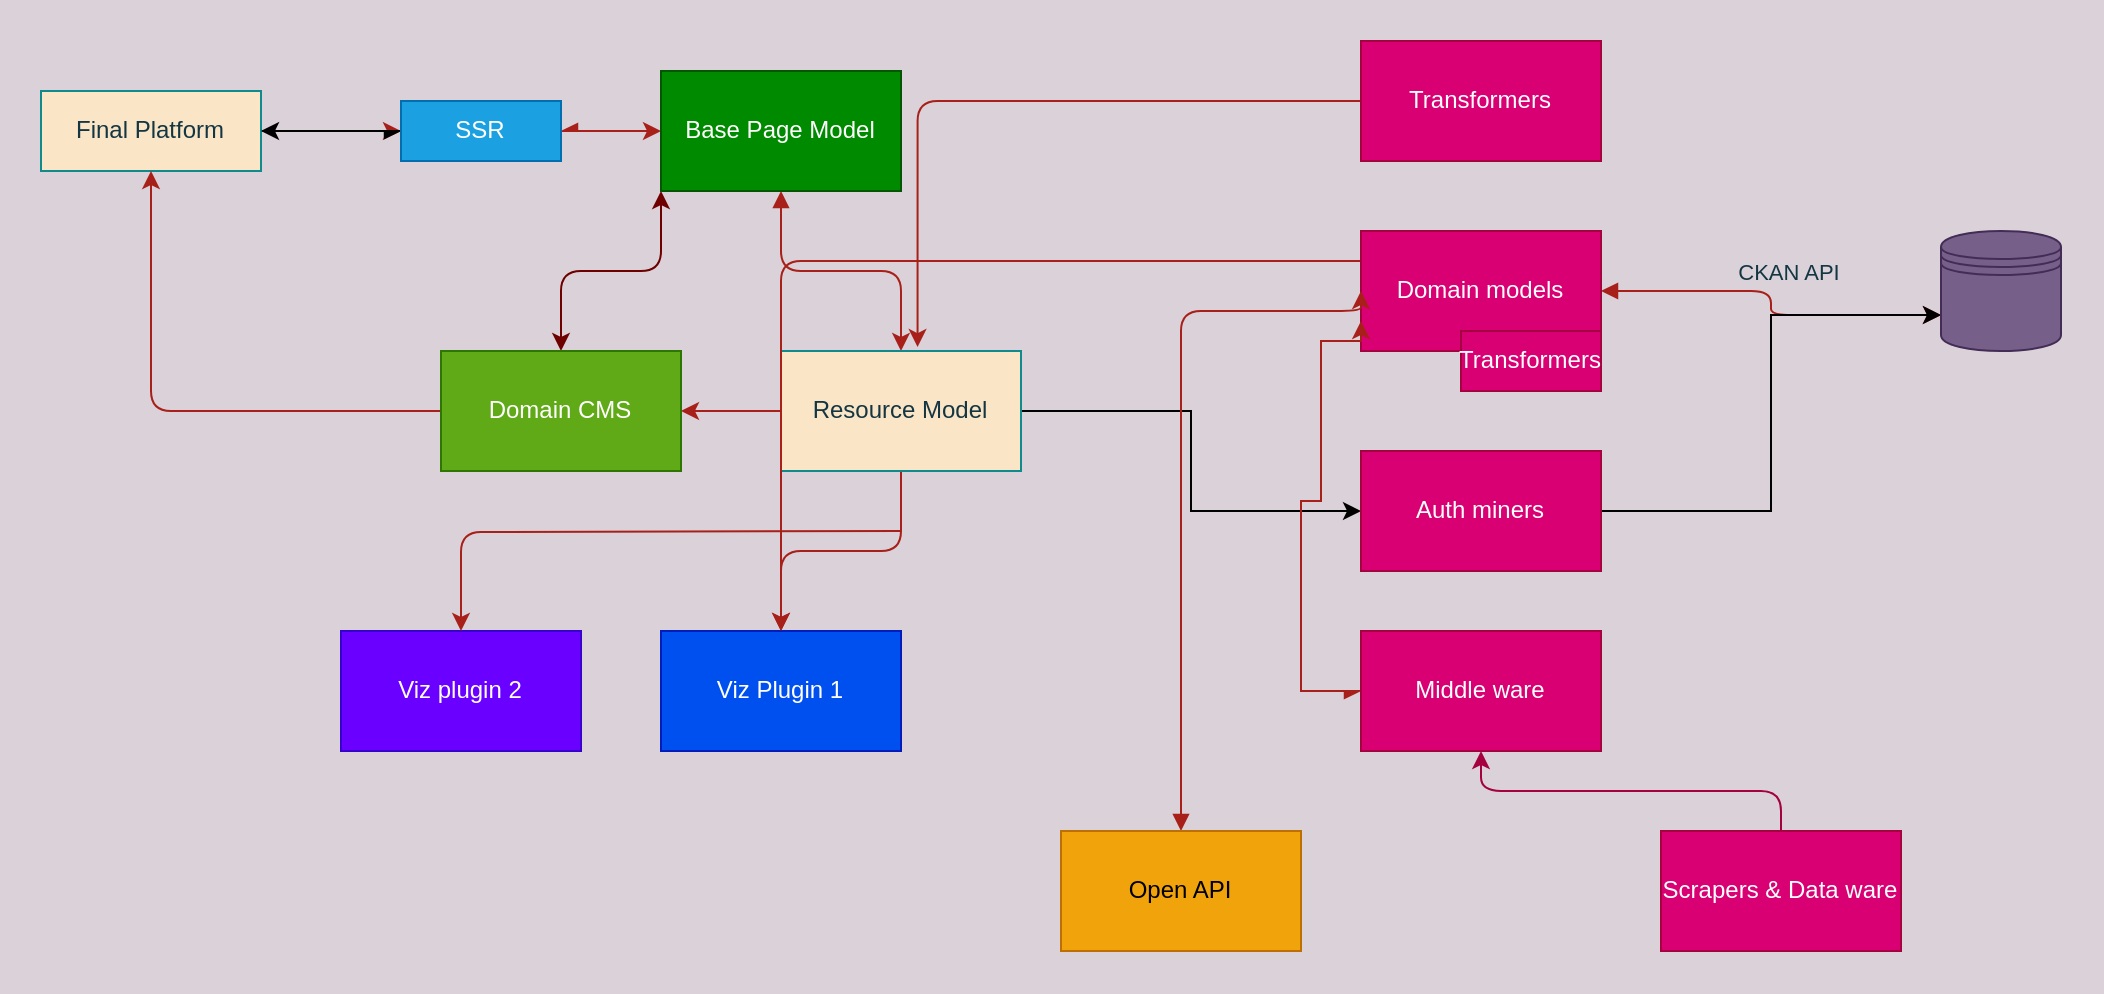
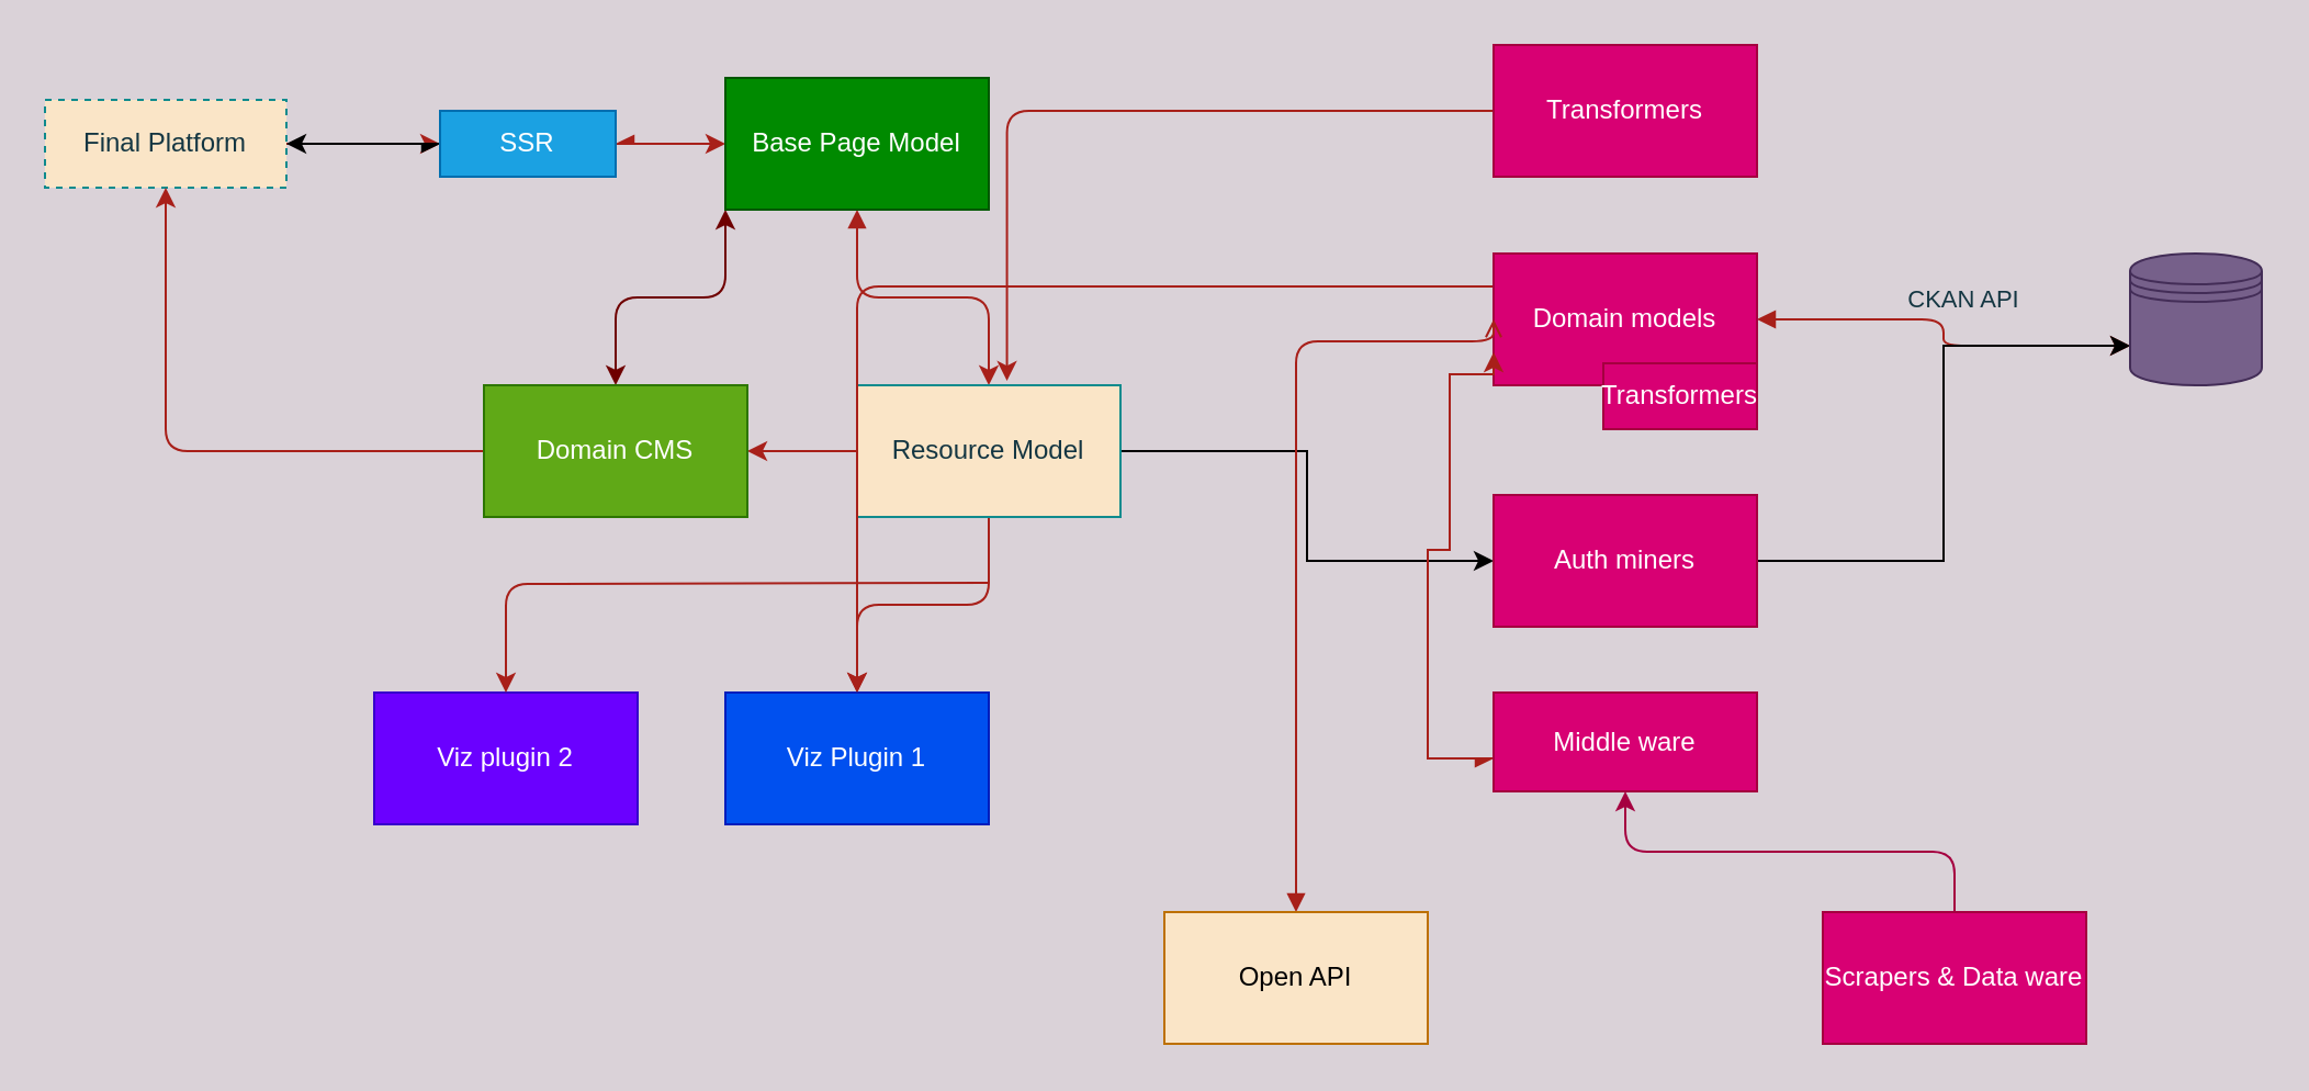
- <mxCell id="3" value="Final Platform" style="whiteSpace=wrap;html=1;fillColor=#FAE5C7;strokeColor=#0F8B8D;fontColor=#143642;" parent="1" vertex="1"><mxGeometry x="20" y="45" width="110" height="40" as="geometry" /></mxCell>
+ <mxCell id="3" value="Final Platform" style="whiteSpace=wrap;html=1;fillColor=#FAE5C7;strokeColor=#0F8B8D;fontColor=#143642;dashed=1;" parent="1" vertex="1"><mxGeometry x="20" y="45" width="110" height="40" as="geometry" /></mxCell>
- <mxCell id="29" style="edgeStyle=orthogonalEdgeStyle;curved=0;rounded=1;sketch=0;orthogonalLoop=1;jettySize=auto;html=1;entryX=0;entryY=0.5;entryDx=0;entryDy=0;fontColor=#143642;startArrow=block;startFill=1;strokeColor=#A8201A;fillColor=#FAE5C7;" parent="1" source="30" target="25" edge="1"><mxGeometry relative="1" as="geometry"><Array as="points"><mxPoint x="590" y="155" /></Array></mxGeometry></mxCell>
+ <mxCell id="29" style="edgeStyle=orthogonalEdgeStyle;curved=0;rounded=1;sketch=0;orthogonalLoop=1;jettySize=auto;html=1;entryX=0;entryY=0.5;entryDx=0;entryDy=0;fontColor=#143642;startArrow=block;startFill=1;strokeColor=#A8201A;fillColor=#FAE5C7;endArrow=open;" parent="1" source="30" target="25" edge="1"><mxGeometry relative="1" as="geometry"><Array as="points"><mxPoint x="590" y="155" /></Array></mxGeometry></mxCell>
- <mxCell id="34" value="Middle ware" style="whiteSpace=wrap;html=1;rounded=0;labelBackgroundColor=none;sketch=0;fontColor=#ffffff;strokeColor=#A50040;fillColor=#d80073;" parent="1" vertex="1"><mxGeometry x="680" y="315" width="120" height="60" as="geometry" /></mxCell>
+ <mxCell id="34" value="Middle ware" style="whiteSpace=wrap;html=1;rounded=0;labelBackgroundColor=none;sketch=0;fontColor=#ffffff;strokeColor=#A50040;fillColor=#d80073;" parent="1" vertex="1"><mxGeometry x="680" y="315" width="120" height="45" as="geometry" /></mxCell>
- <mxCell id="30" value="Open API" style="whiteSpace=wrap;html=1;rounded=0;labelBackgroundColor=none;sketch=0;fontColor=#000000;strokeColor=#BD7000;fillColor=#f0a30a;" parent="1" vertex="1"><mxGeometry x="530" y="415" width="120" height="60" as="geometry" /></mxCell>
+ <mxCell id="30" value="Open API" style="whiteSpace=wrap;html=1;rounded=0;labelBackgroundColor=none;sketch=0;fontColor=#000000;strokeColor=#BD7000;fillColor=#fae5c7;" parent="1" vertex="1"><mxGeometry x="530" y="415" width="120" height="60" as="geometry" /></mxCell>
